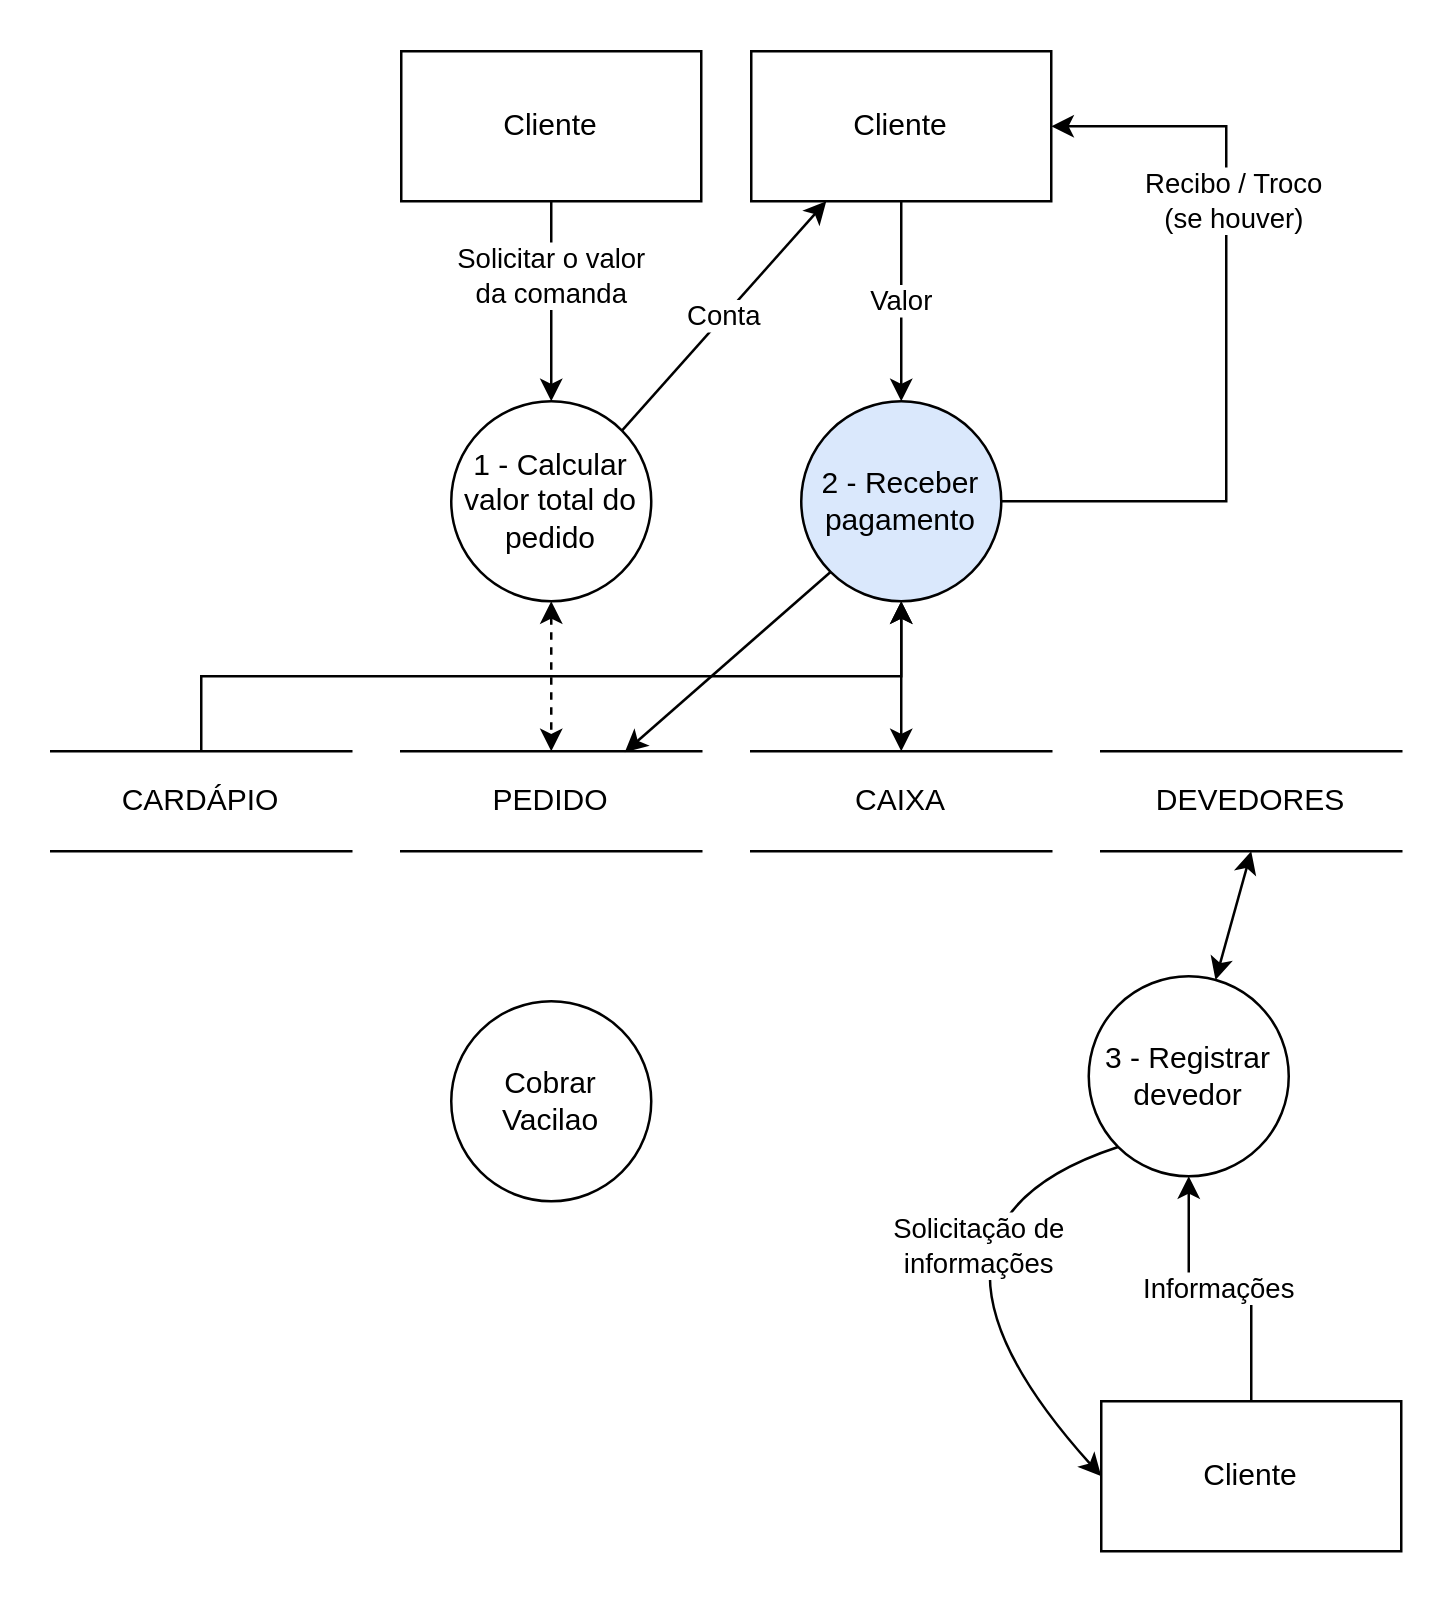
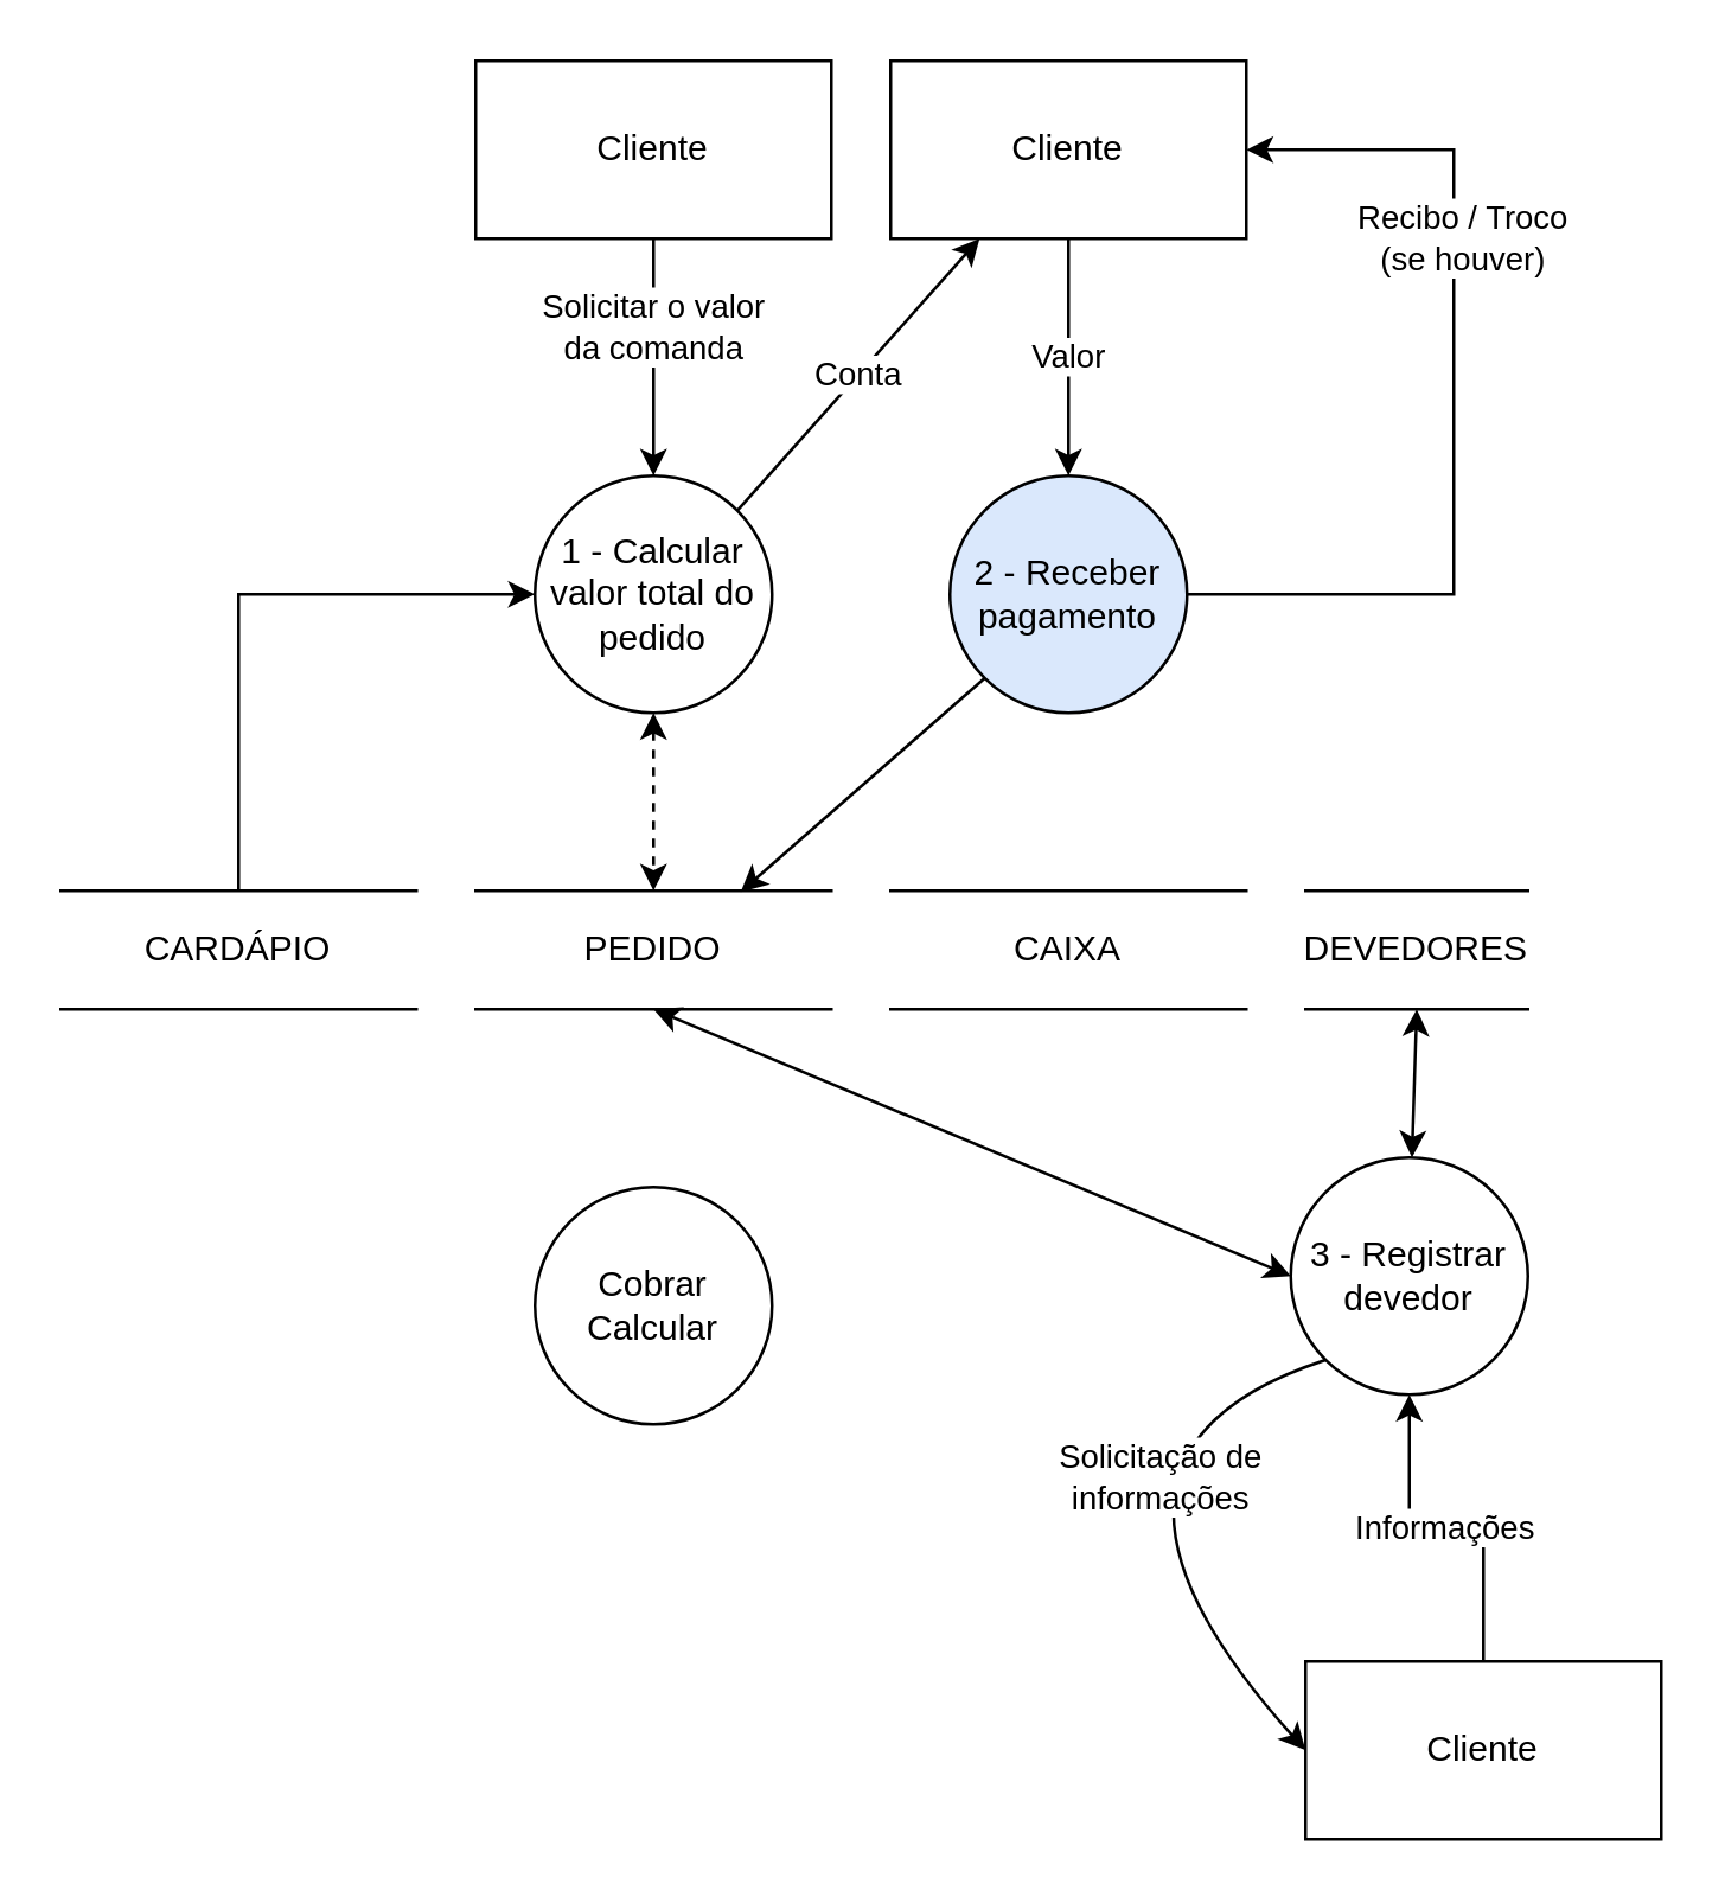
- <mxCell id="2" style="edgeStyle=orthogonalEdgeStyle;rounded=0;orthogonalLoop=1;jettySize=auto;html=1;exitX=0.5;exitY=0;exitDx=0;exitDy=0;" parent="1" source="12" target="19" edge="1"><mxGeometry relative="1" as="geometry" /></mxCell>
+ <mxCell id="2" style="edgeStyle=orthogonalEdgeStyle;rounded=0;orthogonalLoop=1;jettySize=auto;html=1;exitX=0.5;exitY=0;exitDx=0;exitDy=0;entryX=0;entryY=0.5;entryDx=0;entryDy=0;" parent="1" source="12" target="4" edge="1"><mxGeometry relative="1" as="geometry" /></mxCell>
- <mxCell id="20" value="" style="endArrow=classic;startArrow=classic;html=1;entryX=0.5;entryY=1;entryDx=0;entryDy=0;exitX=0.5;exitY=0;exitDx=0;exitDy=0;" parent="1" source="14" target="19" edge="1"><mxGeometry width="50" height="50" relative="1" as="geometry"><mxPoint x="150" y="290" as="sourcePoint" /><mxPoint x="200" y="240" as="targetPoint" /></mxGeometry></mxCell>
- <mxCell id="10" value="DEVEDORES" style="shape=partialRectangle;whiteSpace=wrap;html=1;left=0;right=0;fillColor=none;" parent="1" vertex="1"><mxGeometry x="440" y="300" width="120" height="40" as="geometry" /></mxCell>
+ <mxCell id="10" value="DEVEDORES" style="shape=partialRectangle;whiteSpace=wrap;html=1;left=0;right=0;fillColor=none;" parent="1" vertex="1"><mxGeometry x="440" y="300" width="75" height="40" as="geometry" /></mxCell>
+ <mxCell id="22" value="" style="endArrow=classic;startArrow=classic;html=1;entryX=0.5;entryY=1;entryDx=0;entryDy=0;exitX=0;exitY=0.5;exitDx=0;exitDy=0;" parent="1" source="9" target="13" edge="1"><mxGeometry width="50" height="50" relative="1" as="geometry"><mxPoint x="260" y="450" as="sourcePoint" /><mxPoint x="310" y="400" as="targetPoint" /></mxGeometry></mxCell>
- <mxCell id="26" value="&lt;div&gt;Cobrar Vacilao&lt;/div&gt;" style="ellipse;whiteSpace=wrap;html=1;aspect=fixed;" vertex="1" parent="1"><mxGeometry x="180" y="400" width="80" height="80" as="geometry" /></mxCell>
+ <mxCell id="26" value="&lt;div&gt;Cobrar Calcular&lt;/div&gt;" style="ellipse;whiteSpace=wrap;html=1;aspect=fixed;" vertex="1" parent="1"><mxGeometry x="180" y="400" width="80" height="80" as="geometry" /></mxCell>
